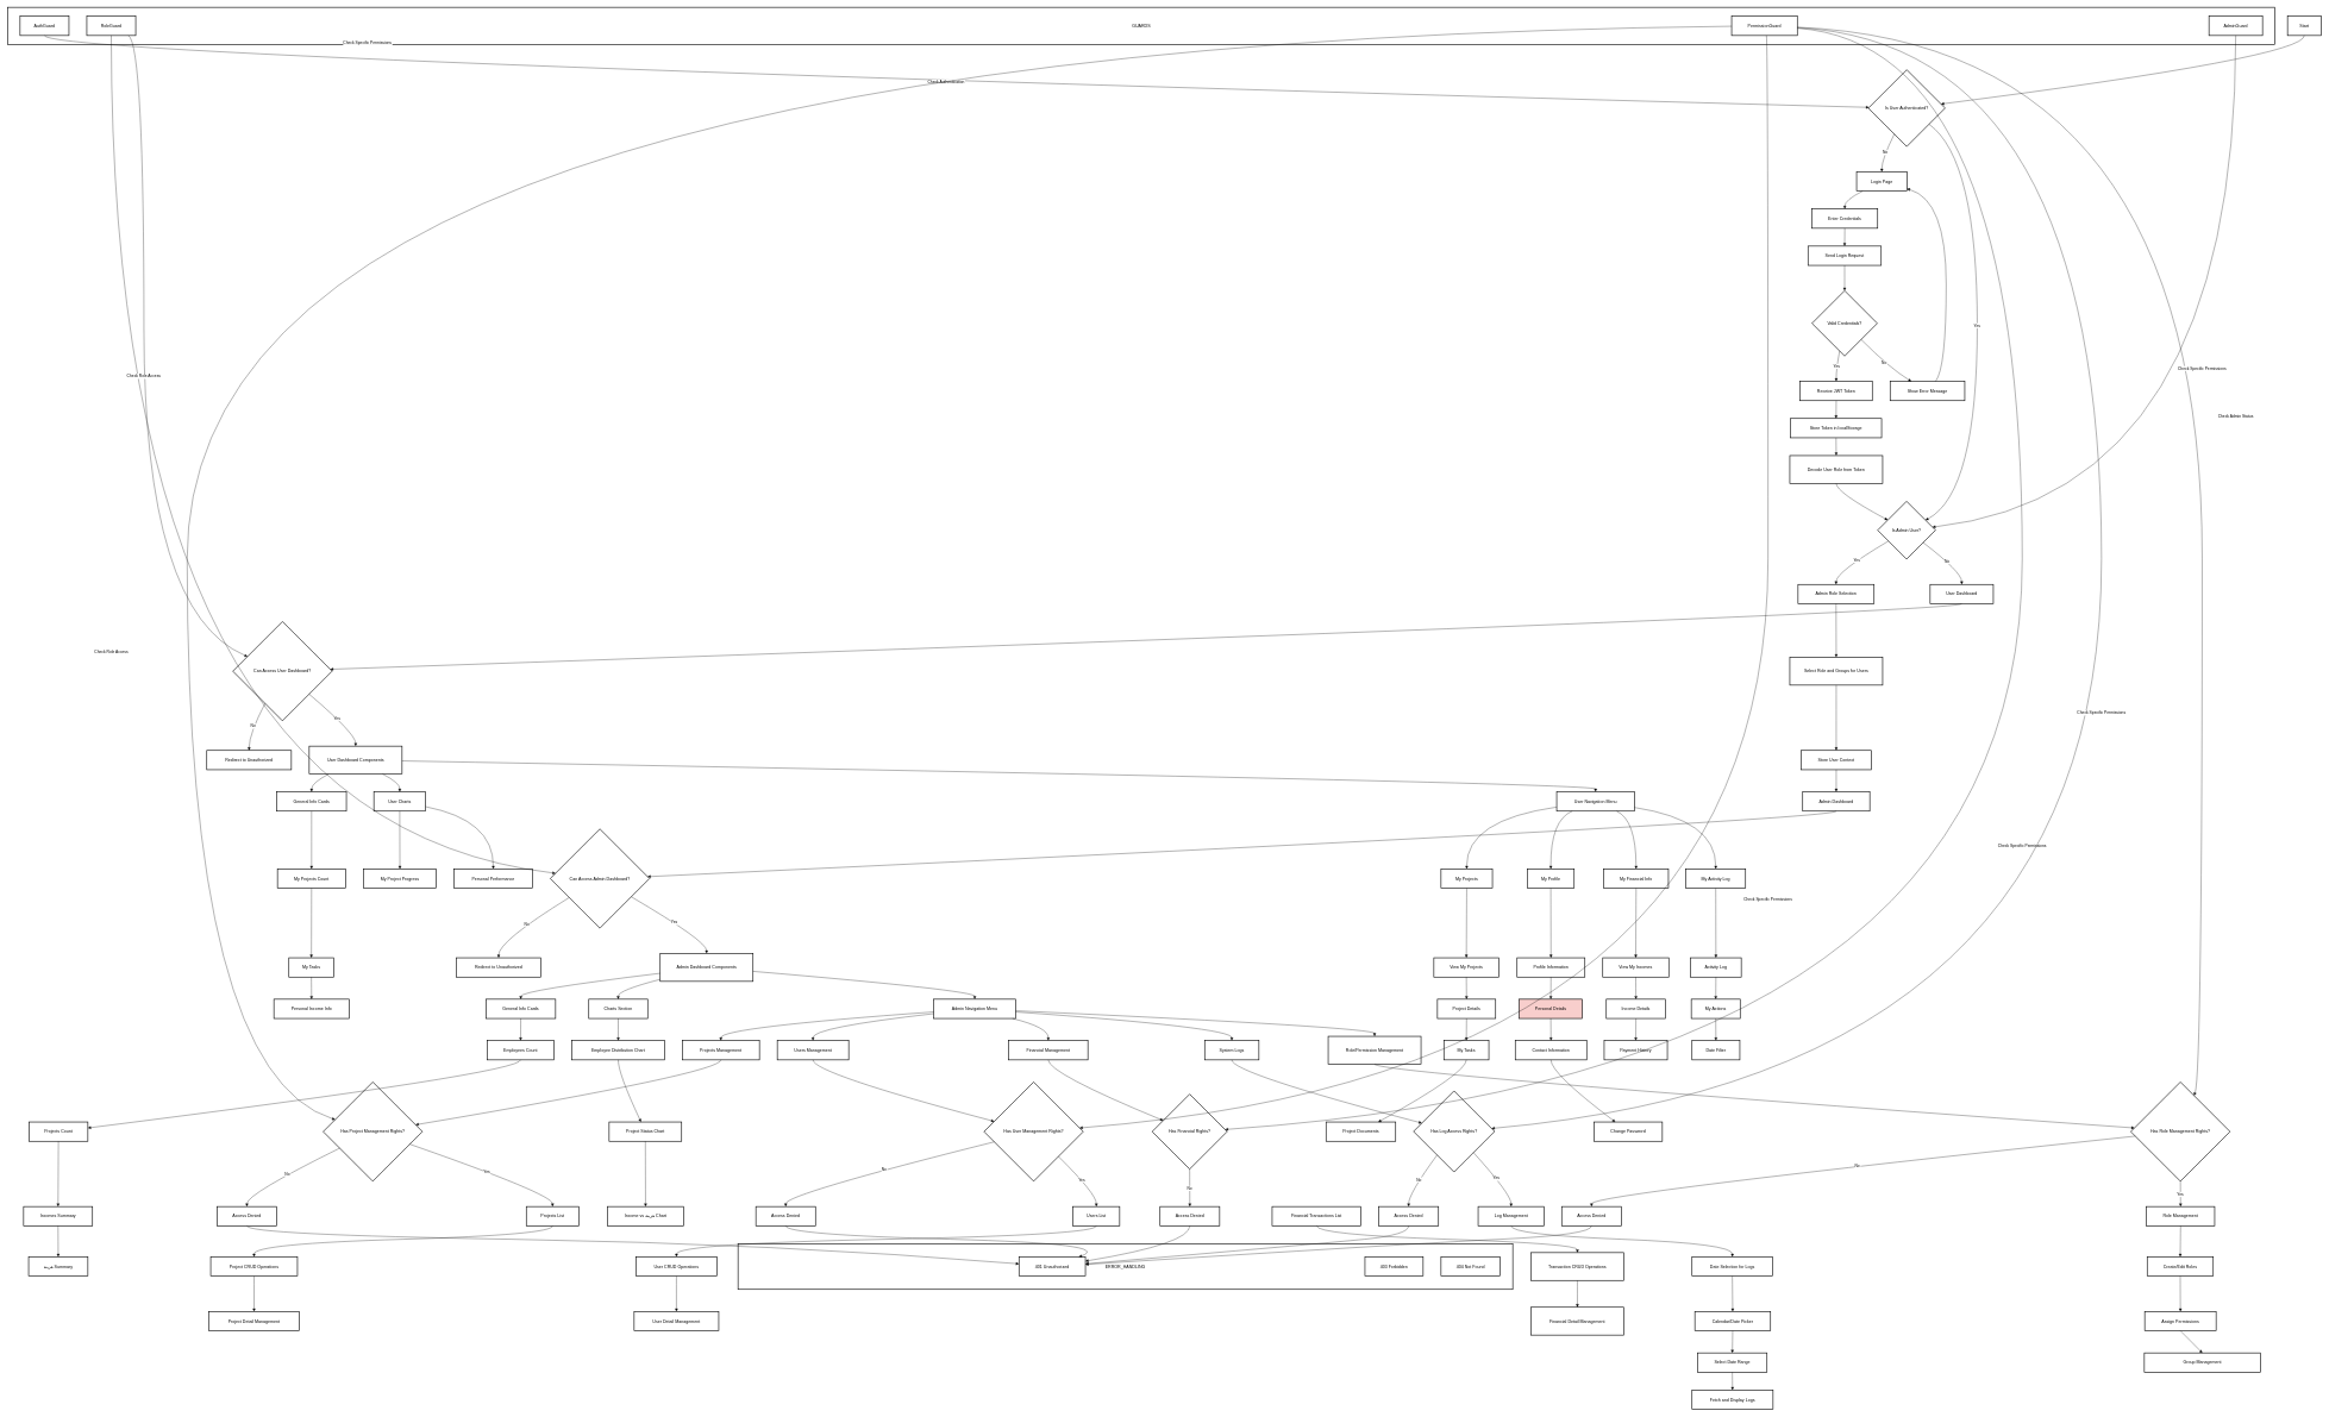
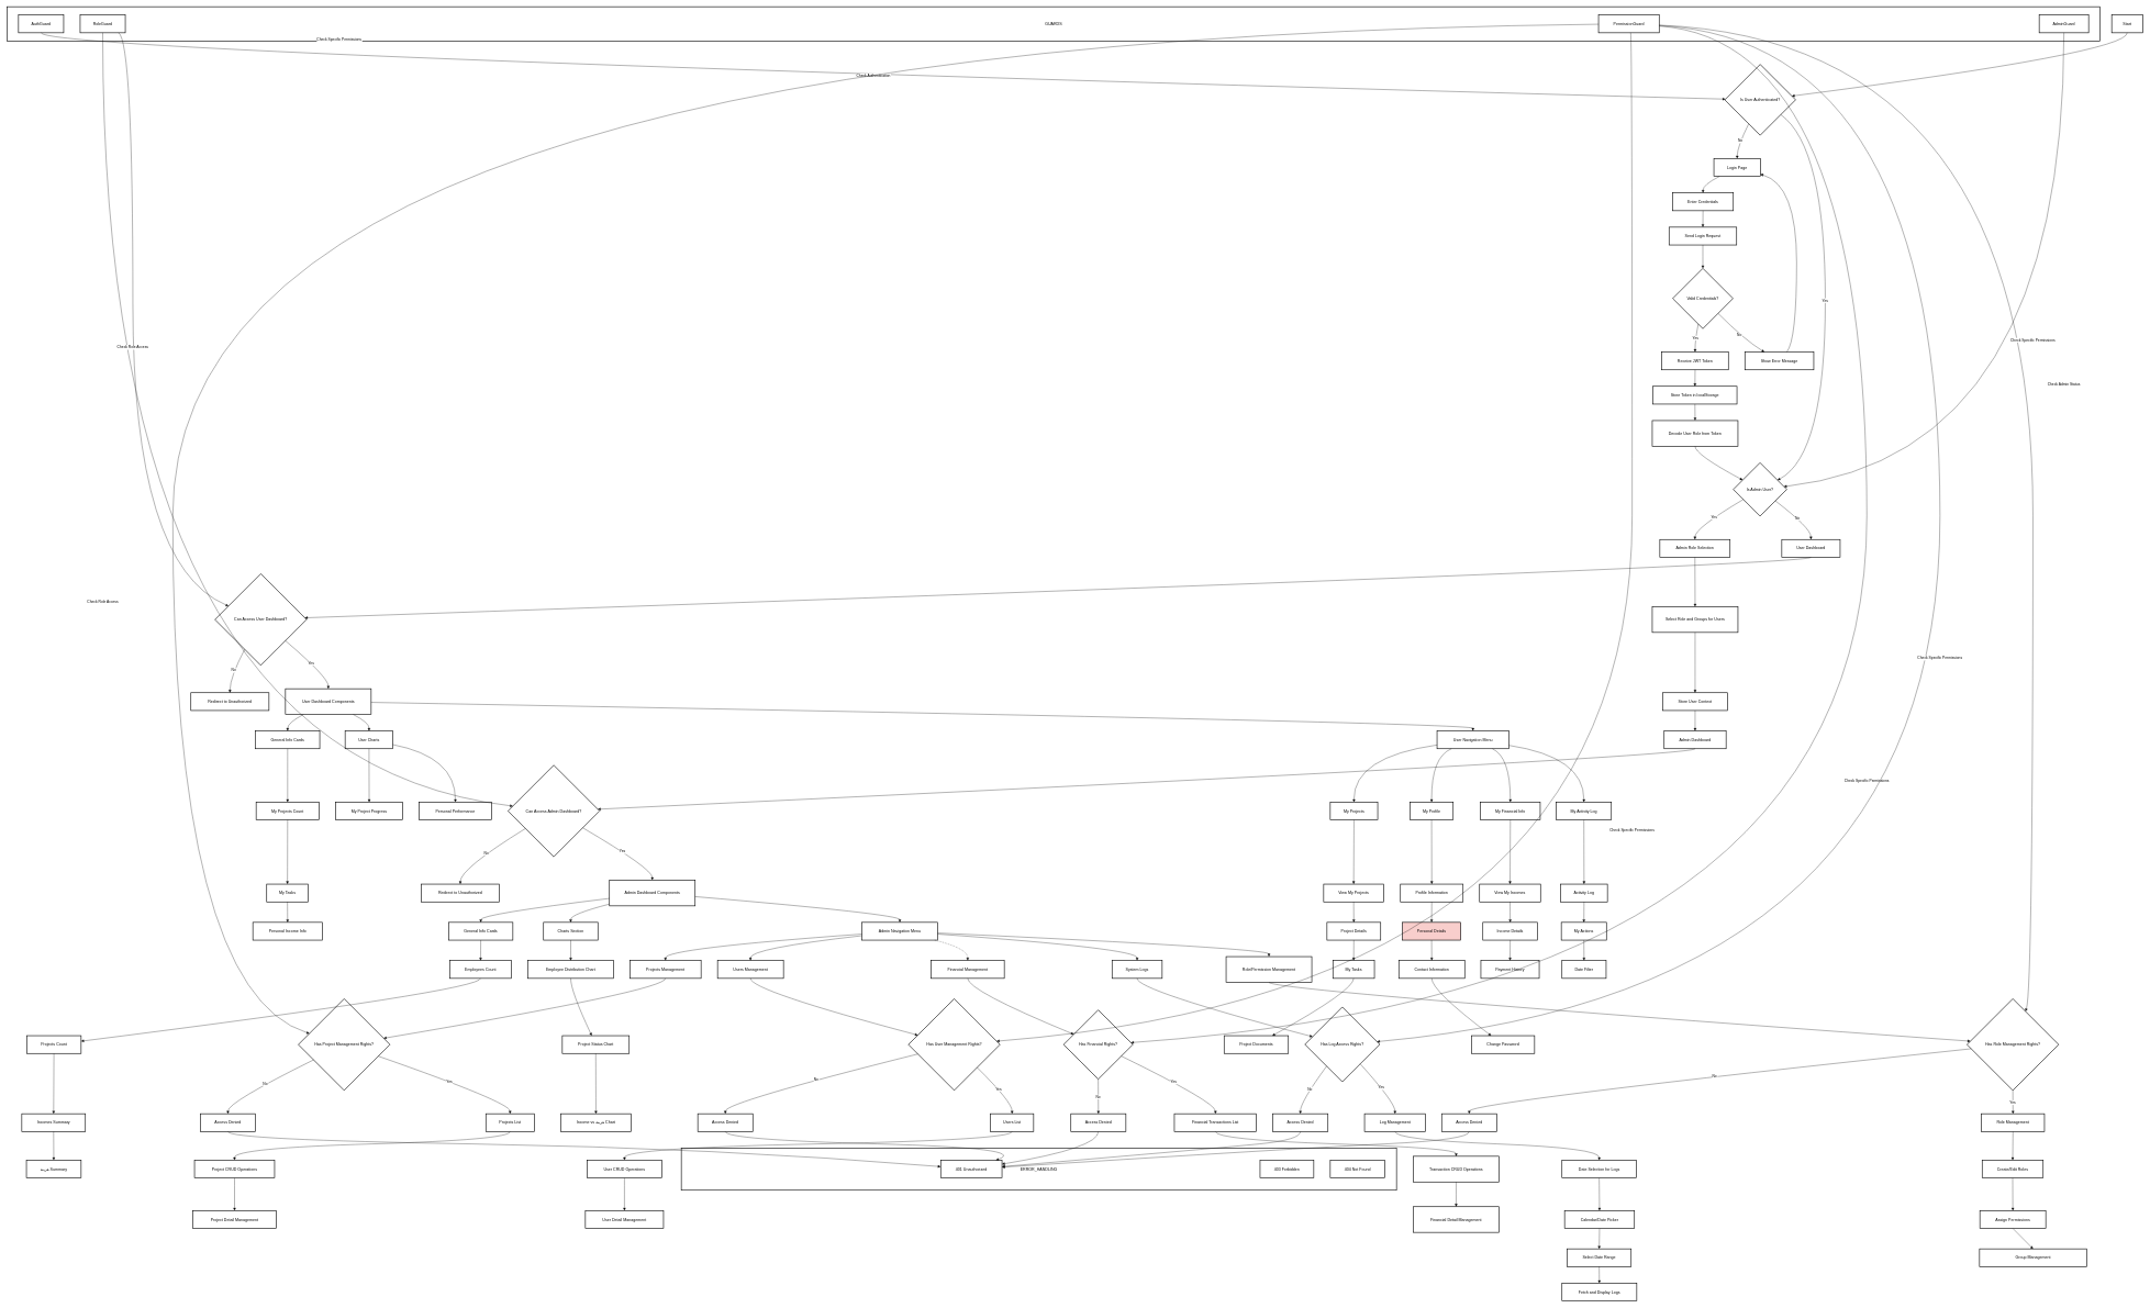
- <mxCell id="134" value="" style="curved=1;startArrow=none;endArrow=block;exitX=0.96;exitY=1;entryX=0.5;entryY=0;rounded=0;" edge="1" parent="1" source="32" target="35"><mxGeometry relative="1" as="geometry"><Array as="points"><mxPoint x="2935" y="2878" /></Array></mxGeometry></mxCell>
+ <mxCell id="134" value="" style="curved=1;startArrow=none;endArrow=block;exitX=0.96;exitY=1;entryX=0.5;entryY=0;rounded=0;dashed=1;" edge="1" parent="1" source="32" target="35"><mxGeometry relative="1" as="geometry"><Array as="points"><mxPoint x="2935" y="2878" /></Array></mxGeometry></mxCell>
+ <mxCell id="164" value="Yes" style="curved=1;startArrow=none;endArrow=block;exitX=1;exitY=0.75;entryX=0.5;entryY=0;rounded=0;" edge="1" parent="1" source="63" target="65"><mxGeometry relative="1" as="geometry"><Array as="points"><mxPoint x="3687" y="3345" /></Array></mxGeometry></mxCell>
